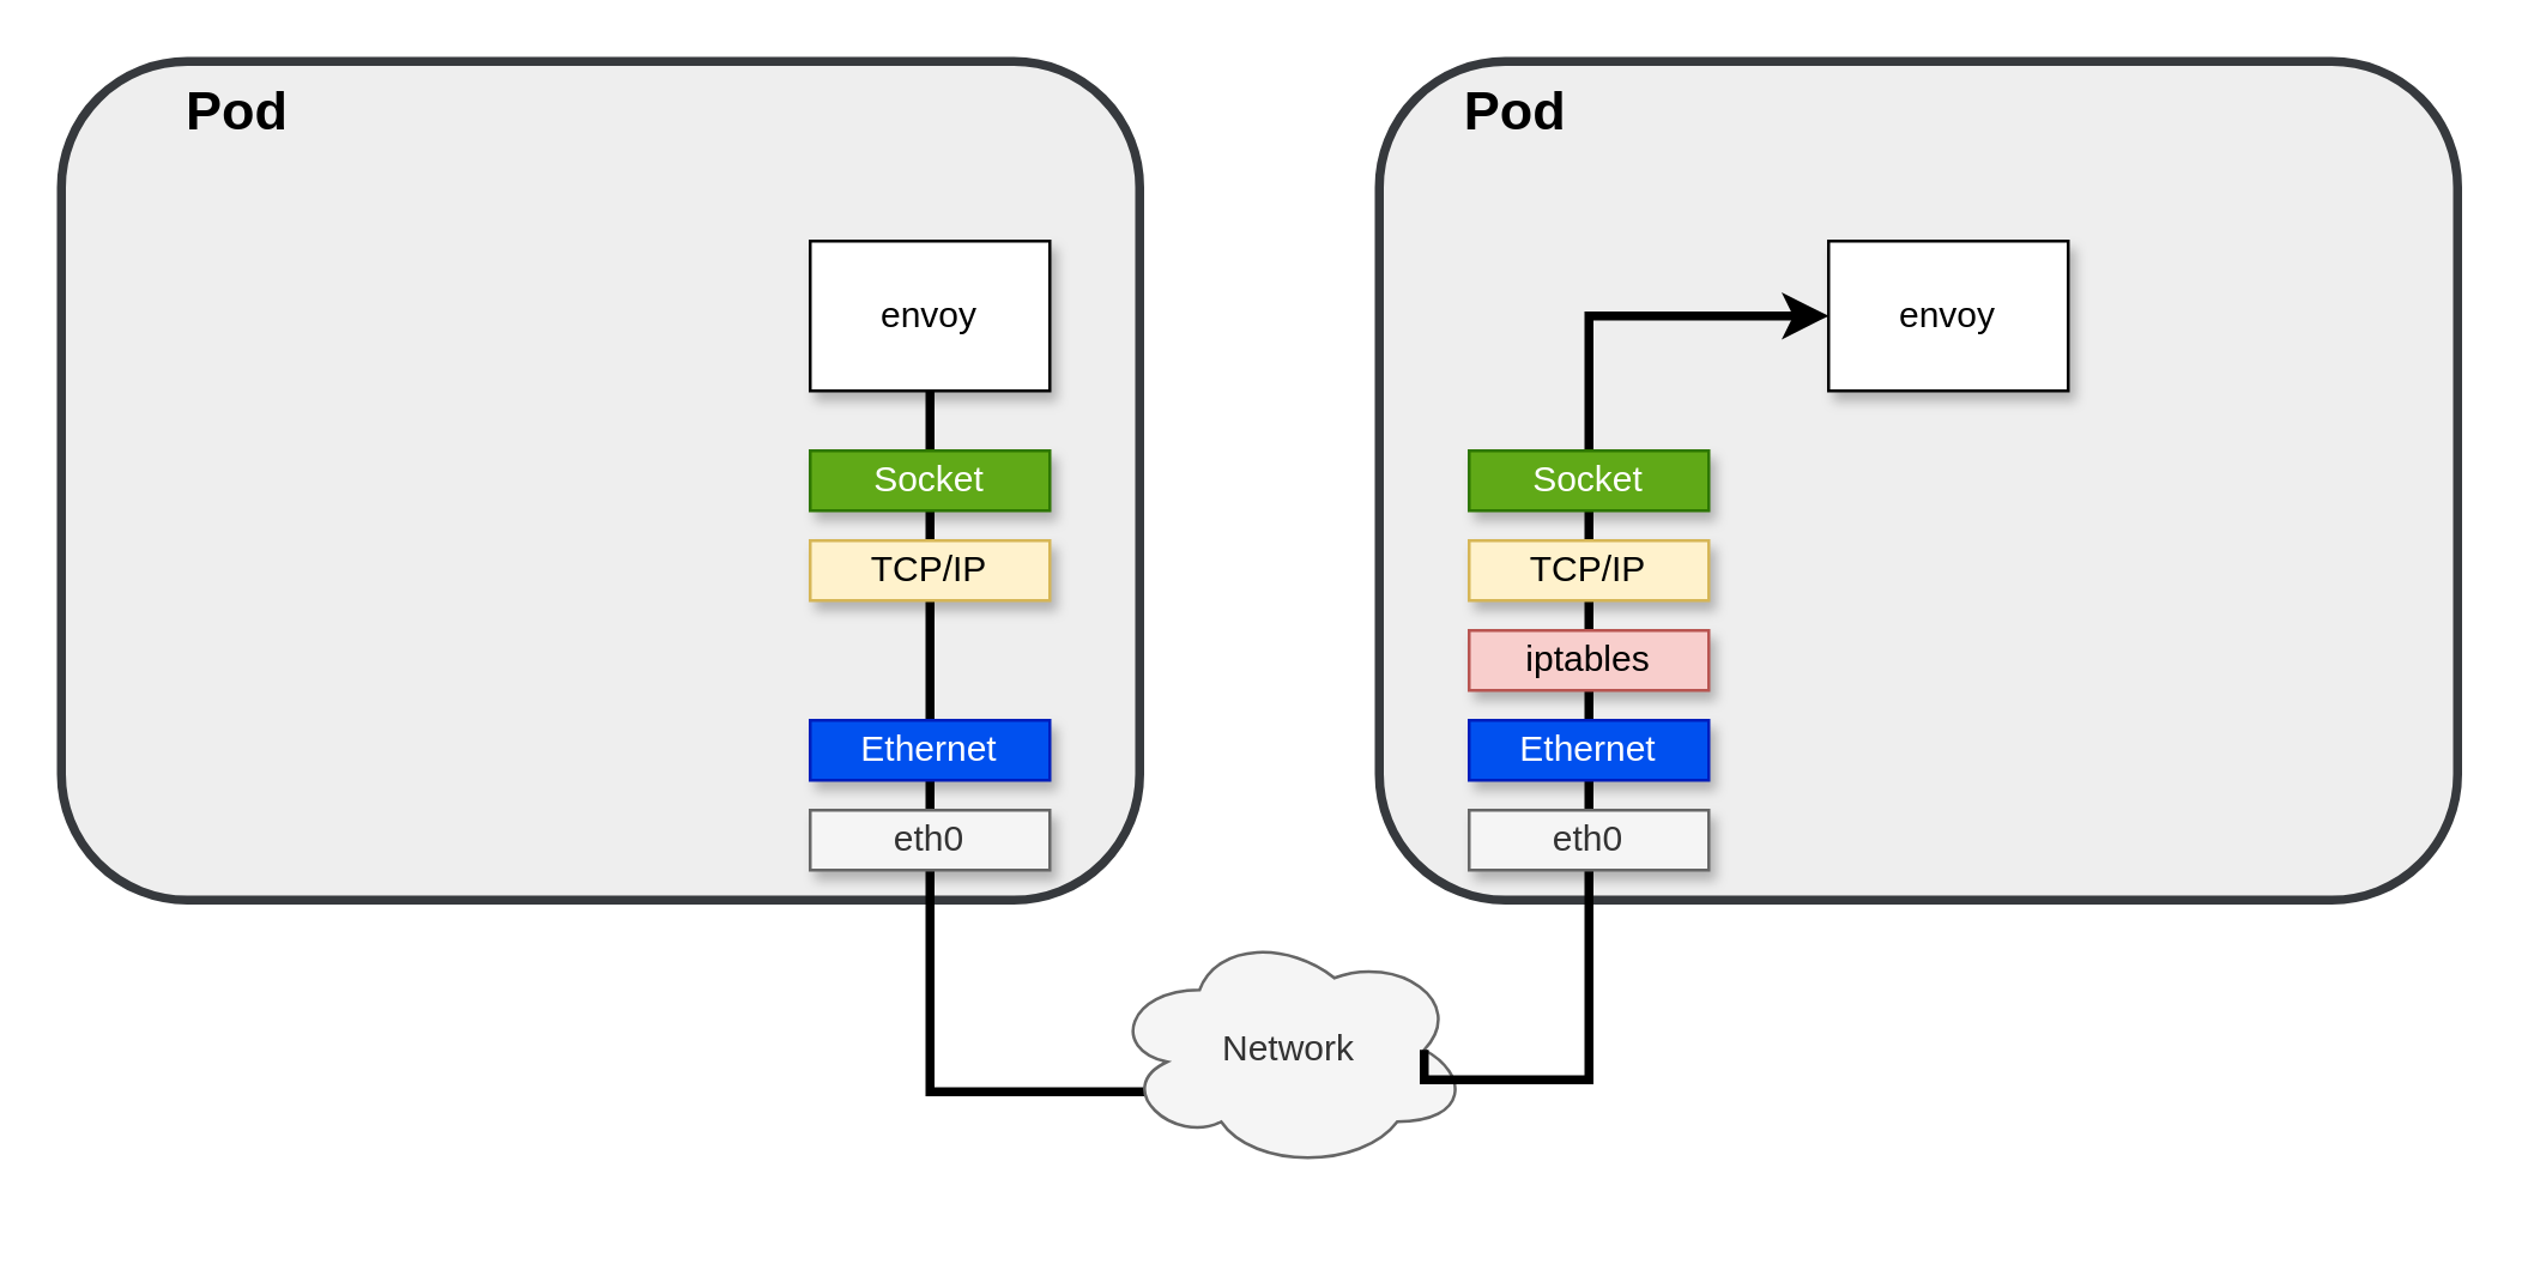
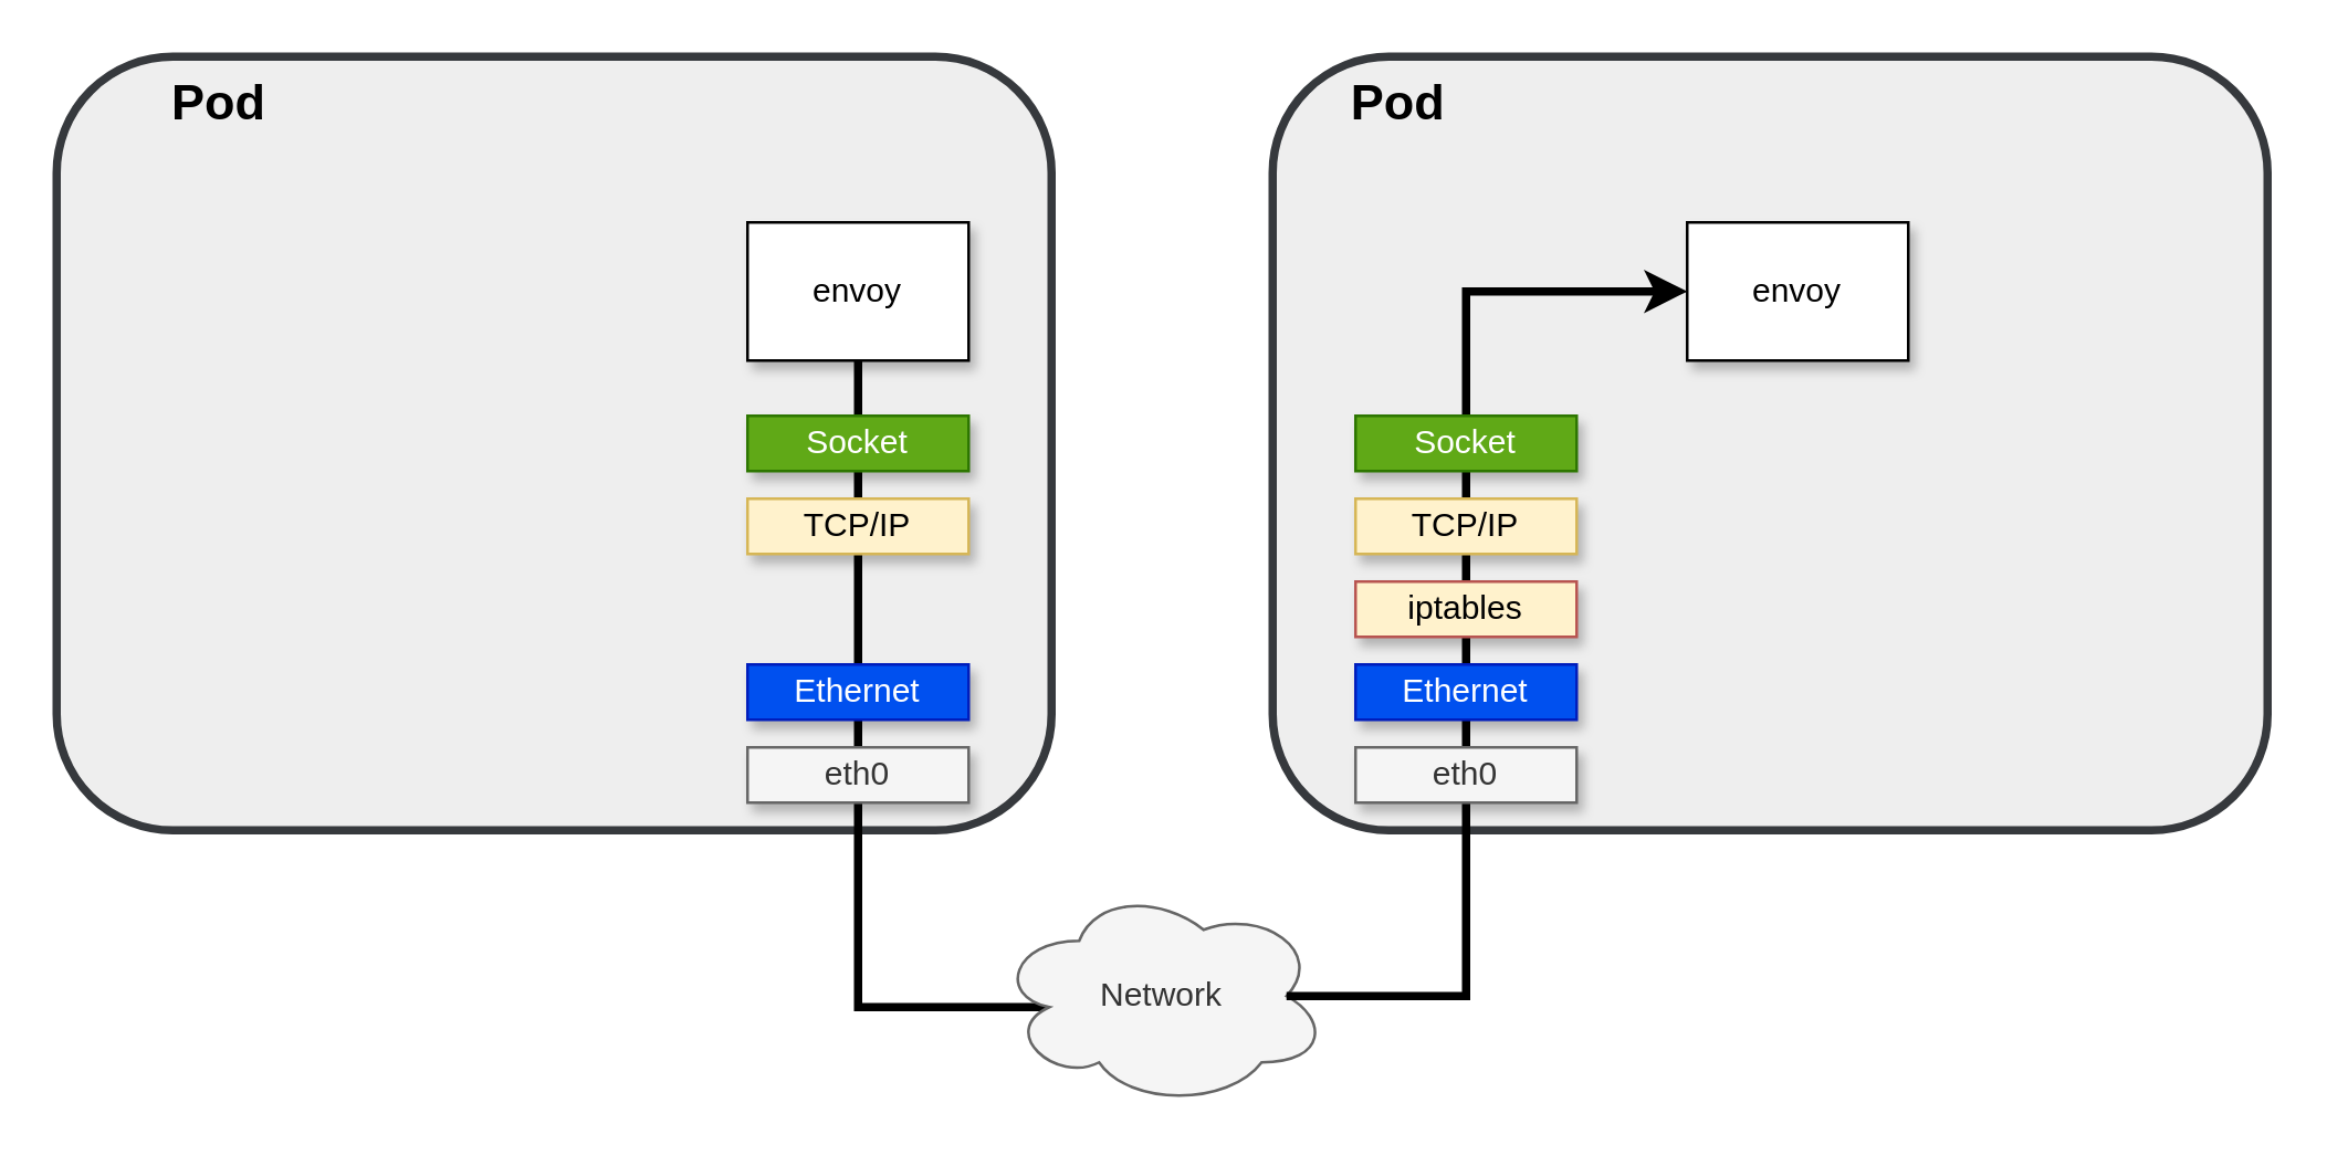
- <mxCell id="15" value="iptables" style="rounded=0;whiteSpace=wrap;html=1;fillColor=#f8cecc;strokeColor=#b85450;shadow=1;" vertex="1" parent="1"><mxGeometry x="490" y="210" width="80" height="20" as="geometry" /></mxCell>
+ <mxCell id="15" value="iptables" style="rounded=0;whiteSpace=wrap;html=1;fillColor=#fff2cc;strokeColor=#b85450;shadow=1;" vertex="1" parent="1"><mxGeometry x="490" y="210" width="80" height="20" as="geometry" /></mxCell>
- <mxCell id="11" value="Network" style="ellipse;shape=cloud;whiteSpace=wrap;html=1;fillColor=#f5f5f5;strokeColor=#666666;fontColor=#333333;" vertex="1" parent="1"><mxGeometry x="370" y="310" width="120" height="80" as="geometry" /></mxCell>
+ <mxCell id="11" value="Network" style="ellipse;shape=cloud;whiteSpace=wrap;html=1;fillColor=#f5f5f5;strokeColor=#666666;fontColor=#333333;" vertex="1" parent="1"><mxGeometry x="360" y="320" width="120" height="80" as="geometry" /></mxCell>
